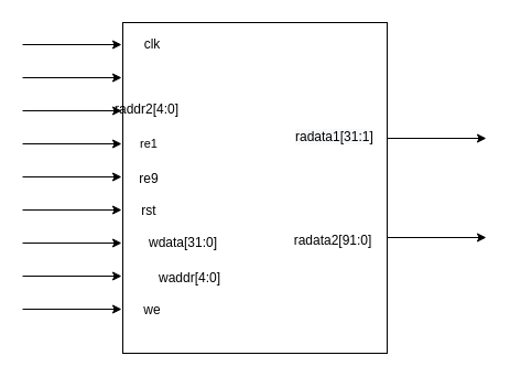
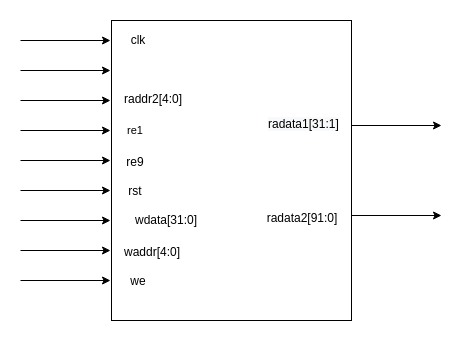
- <mxCell id="15" value="raddr2[4:0]" style="text;html=1;strokeColor=none;fillColor=none;align=center;verticalAlign=middle;whiteSpace=wrap;rounded=0;" vertex="1" parent="1"><mxGeometry x="113" y="89" width="40" height="20" as="geometry" /></mxCell>
+ <mxCell id="15" value="raddr2[4:0]" style="text;html=1;strokeColor=none;fillColor=none;align=center;verticalAlign=middle;whiteSpace=wrap;rounded=0;" vertex="1" parent="1"><mxGeometry x="133" y="89" width="40" height="20" as="geometry" /></mxCell>
- <mxCell id="20" value="waddr[4:0]" style="text;html=1;strokeColor=none;fillColor=none;align=center;verticalAlign=middle;whiteSpace=wrap;rounded=0;" vertex="1" parent="1"><mxGeometry x="152" y="242" width="40" height="20" as="geometry" /></mxCell>
+ <mxCell id="20" value="waddr[4:0]" style="text;html=1;strokeColor=none;fillColor=none;align=center;verticalAlign=middle;whiteSpace=wrap;rounded=0;" vertex="1" parent="1"><mxGeometry x="132" y="242" width="40" height="20" as="geometry" /></mxCell>
